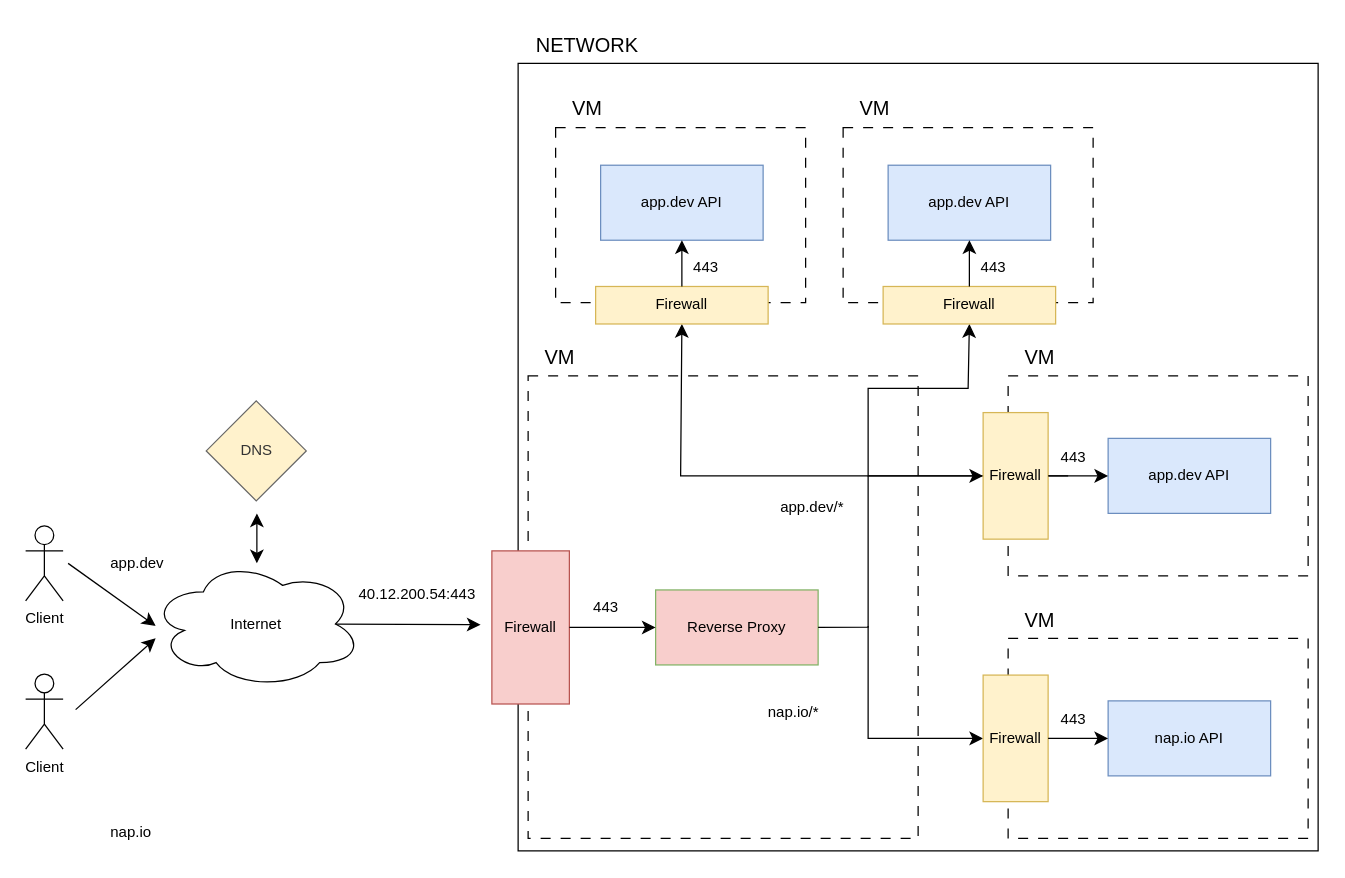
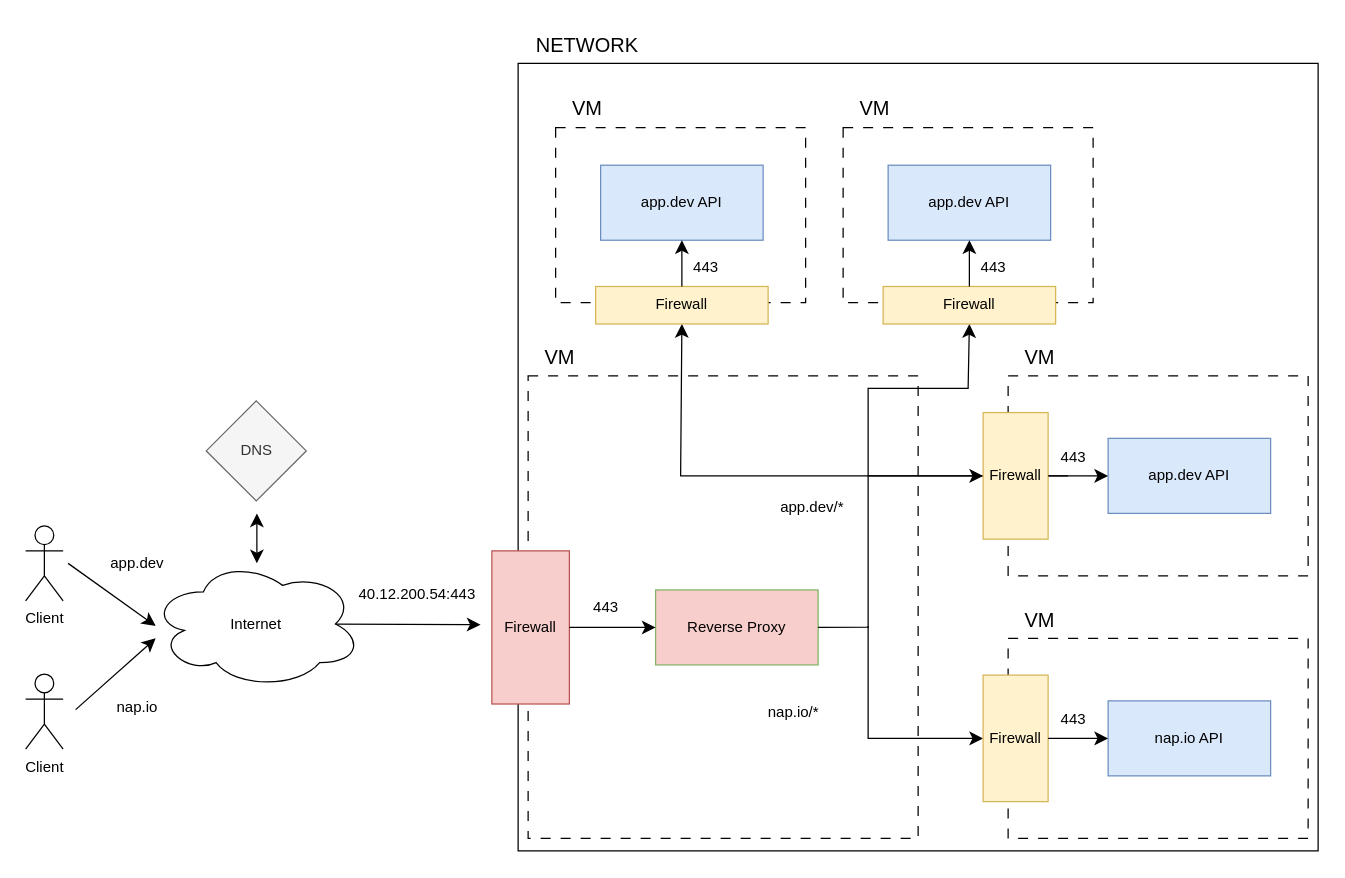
- <mxCell id="12" value="DNS" style="rhombus;whiteSpace=wrap;html=1;strokeColor=#666666;align=center;verticalAlign=middle;fontFamily=Helvetica;fontSize=12;fontColor=#333333;fillColor=#fff2cc;" vertex="1" parent="1"><mxGeometry x="164.5" y="320" width="80" height="80" as="geometry" /></mxCell>
+ <mxCell id="12" value="DNS" style="rhombus;whiteSpace=wrap;html=1;strokeColor=#666666;align=center;verticalAlign=middle;fontFamily=Helvetica;fontSize=12;fontColor=#333333;fillColor=#f5f5f5;" vertex="1" parent="1"><mxGeometry x="164.5" y="320" width="80" height="80" as="geometry" /></mxCell>
- <mxCell id="20" value="nap.io" style="text;html=1;align=center;verticalAlign=middle;resizable=0;points=[];autosize=1;strokeColor=none;fillColor=none;fontSize=12;fontFamily=Helvetica;fontColor=default;" vertex="1" parent="1"><mxGeometry x="74" y="650" width="60" height="30" as="geometry" /></mxCell>
+ <mxCell id="20" value="nap.io" style="text;html=1;align=center;verticalAlign=middle;resizable=0;points=[];autosize=1;strokeColor=none;fillColor=none;fontSize=12;fontFamily=Helvetica;fontColor=default;" vertex="1" parent="1"><mxGeometry x="79" y="550" width="60" height="30" as="geometry" /></mxCell>
